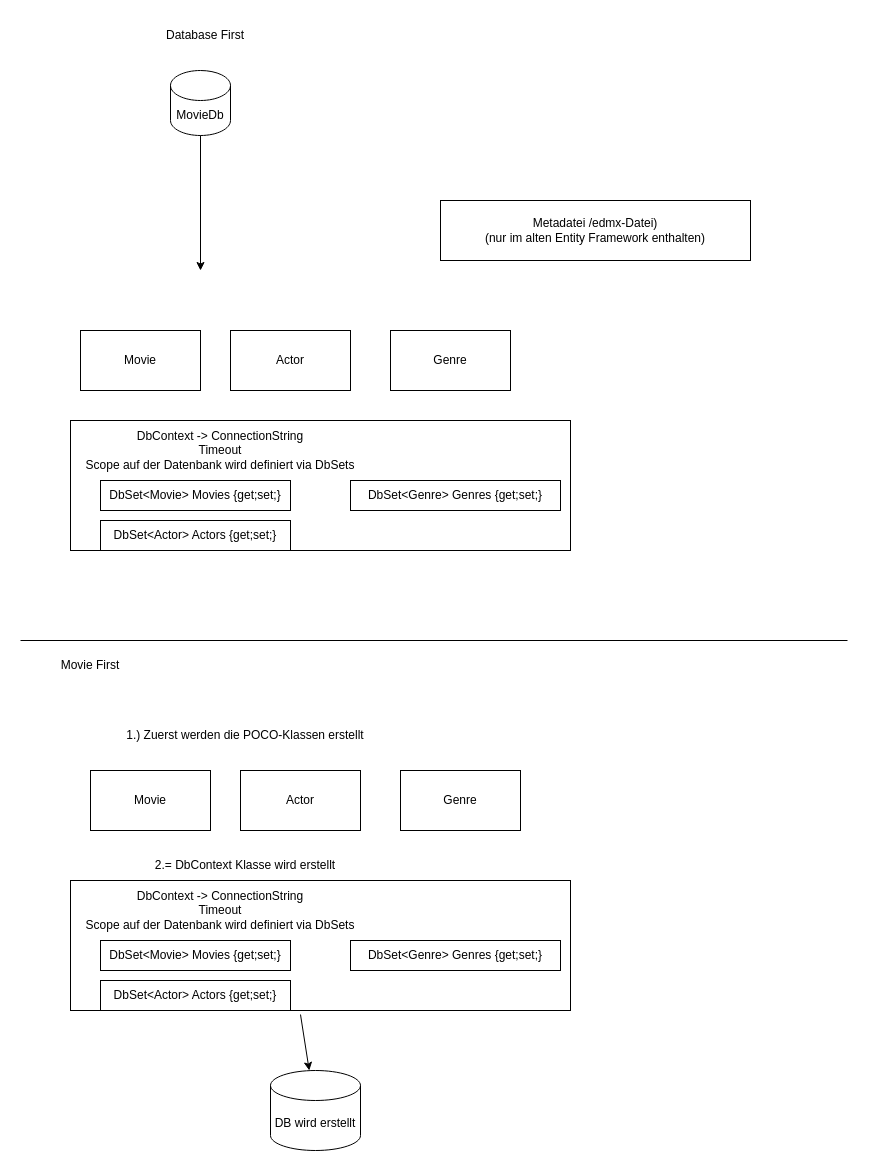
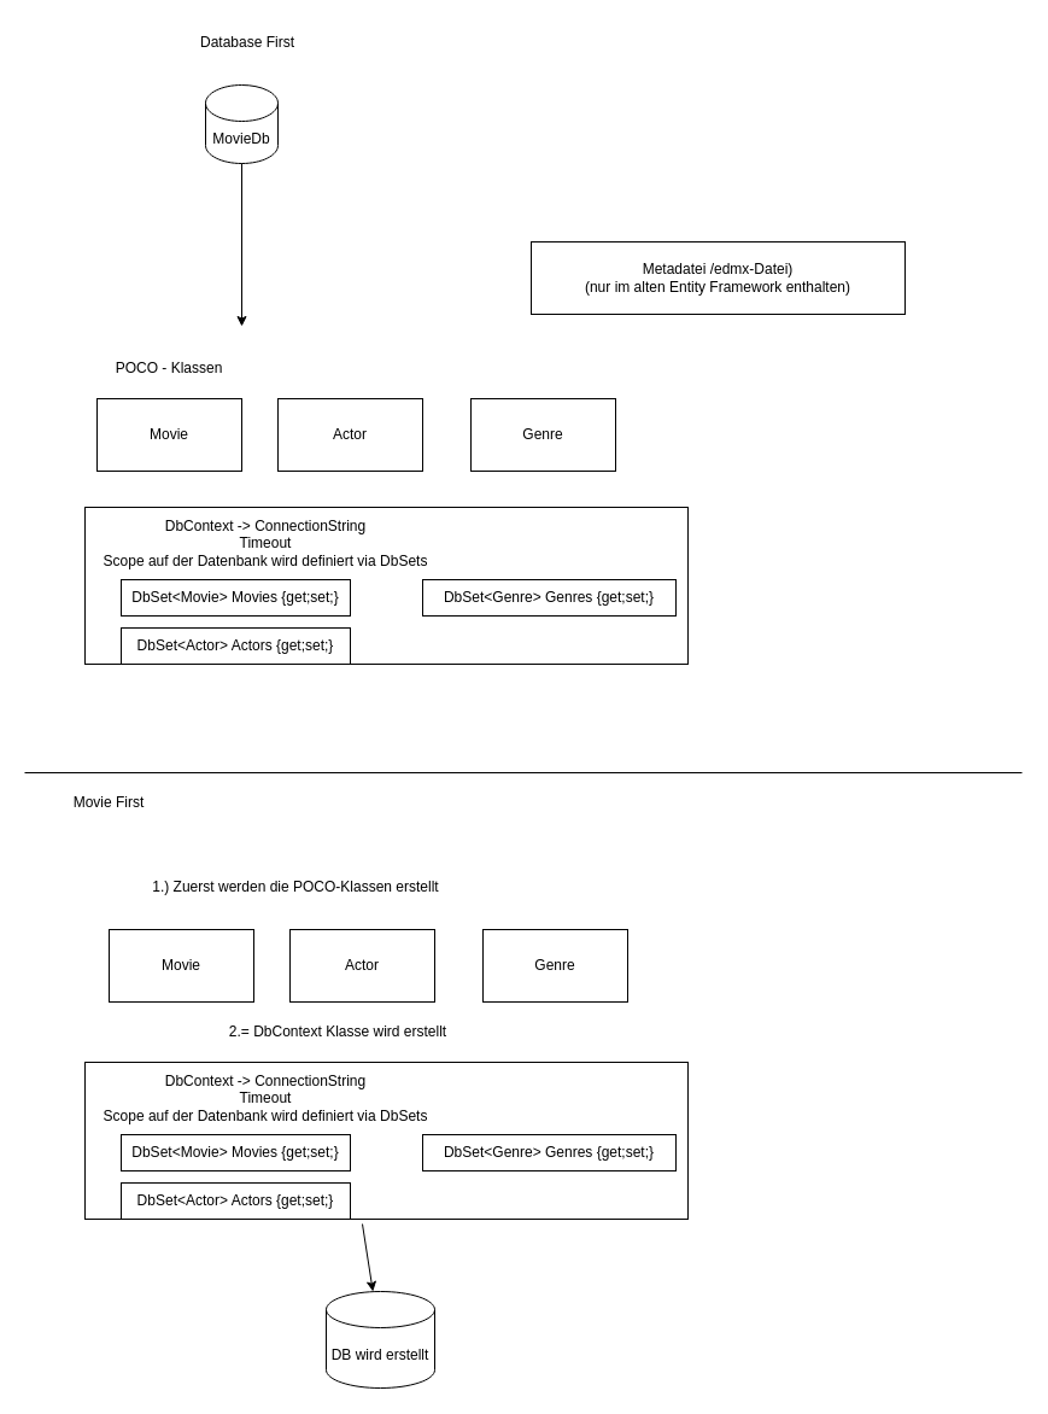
+ <mxCell id="8" value="POCO - Klassen" style="text;html=1;strokeColor=none;fillColor=none;align=center;verticalAlign=middle;whiteSpace=wrap;rounded=0;" vertex="1" parent="1"><mxGeometry x="80" y="290" width="120" height="30" as="geometry" /></mxCell>
- <mxCell id="21" value="2.= DbContext Klasse wird erstellt" style="text;html=1;strokeColor=none;fillColor=none;align=center;verticalAlign=middle;whiteSpace=wrap;rounded=0;" vertex="1" parent="1"><mxGeometry x="50" y="850" width="390" height="30" as="geometry" /></mxCell>
+ <mxCell id="21" value="2.= DbContext Klasse wird erstellt" style="text;html=1;strokeColor=none;fillColor=none;align=center;verticalAlign=middle;whiteSpace=wrap;rounded=0;" vertex="1" parent="1"><mxGeometry x="85" y="840" width="390" height="30" as="geometry" /></mxCell>
